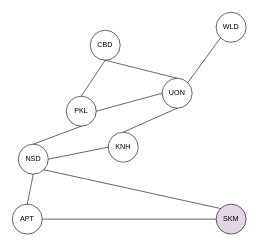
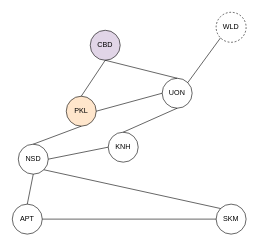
- <mxCell id="2" value="WLD" style="ellipse;whiteSpace=wrap;html=1;aspect=fixed;" vertex="1" parent="1"><mxGeometry x="360" y="20" width="50" height="50" as="geometry" /></mxCell>
+ <mxCell id="2" value="WLD" style="ellipse;whiteSpace=wrap;html=1;aspect=fixed;dashed=1;" vertex="1" parent="1"><mxGeometry x="360" y="20" width="50" height="50" as="geometry" /></mxCell>
- <mxCell id="4" value="CBD" style="ellipse;whiteSpace=wrap;html=1;aspect=fixed;" vertex="1" parent="1"><mxGeometry x="150" y="50" width="50" height="50" as="geometry" /></mxCell>
+ <mxCell id="4" value="CBD" style="ellipse;whiteSpace=wrap;html=1;aspect=fixed;fillColor=#e1d5e7;" vertex="1" parent="1"><mxGeometry x="150" y="50" width="50" height="50" as="geometry" /></mxCell>
- <mxCell id="5" value="PKL" style="ellipse;whiteSpace=wrap;html=1;aspect=fixed;" vertex="1" parent="1"><mxGeometry x="110" y="160" width="50" height="50" as="geometry" /></mxCell>
+ <mxCell id="5" value="PKL" style="ellipse;whiteSpace=wrap;html=1;aspect=fixed;fillColor=#ffe6cc;" vertex="1" parent="1"><mxGeometry x="110" y="160" width="50" height="50" as="geometry" /></mxCell>
- <mxCell id="8" value="SKM" style="ellipse;whiteSpace=wrap;html=1;aspect=fixed;fillColor=#e1d5e7;" vertex="1" parent="1"><mxGeometry x="360" y="340" width="50" height="50" as="geometry" /></mxCell>
+ <mxCell id="8" value="SKM" style="ellipse;whiteSpace=wrap;html=1;aspect=fixed;" vertex="1" parent="1"><mxGeometry x="360" y="340" width="50" height="50" as="geometry" /></mxCell>
